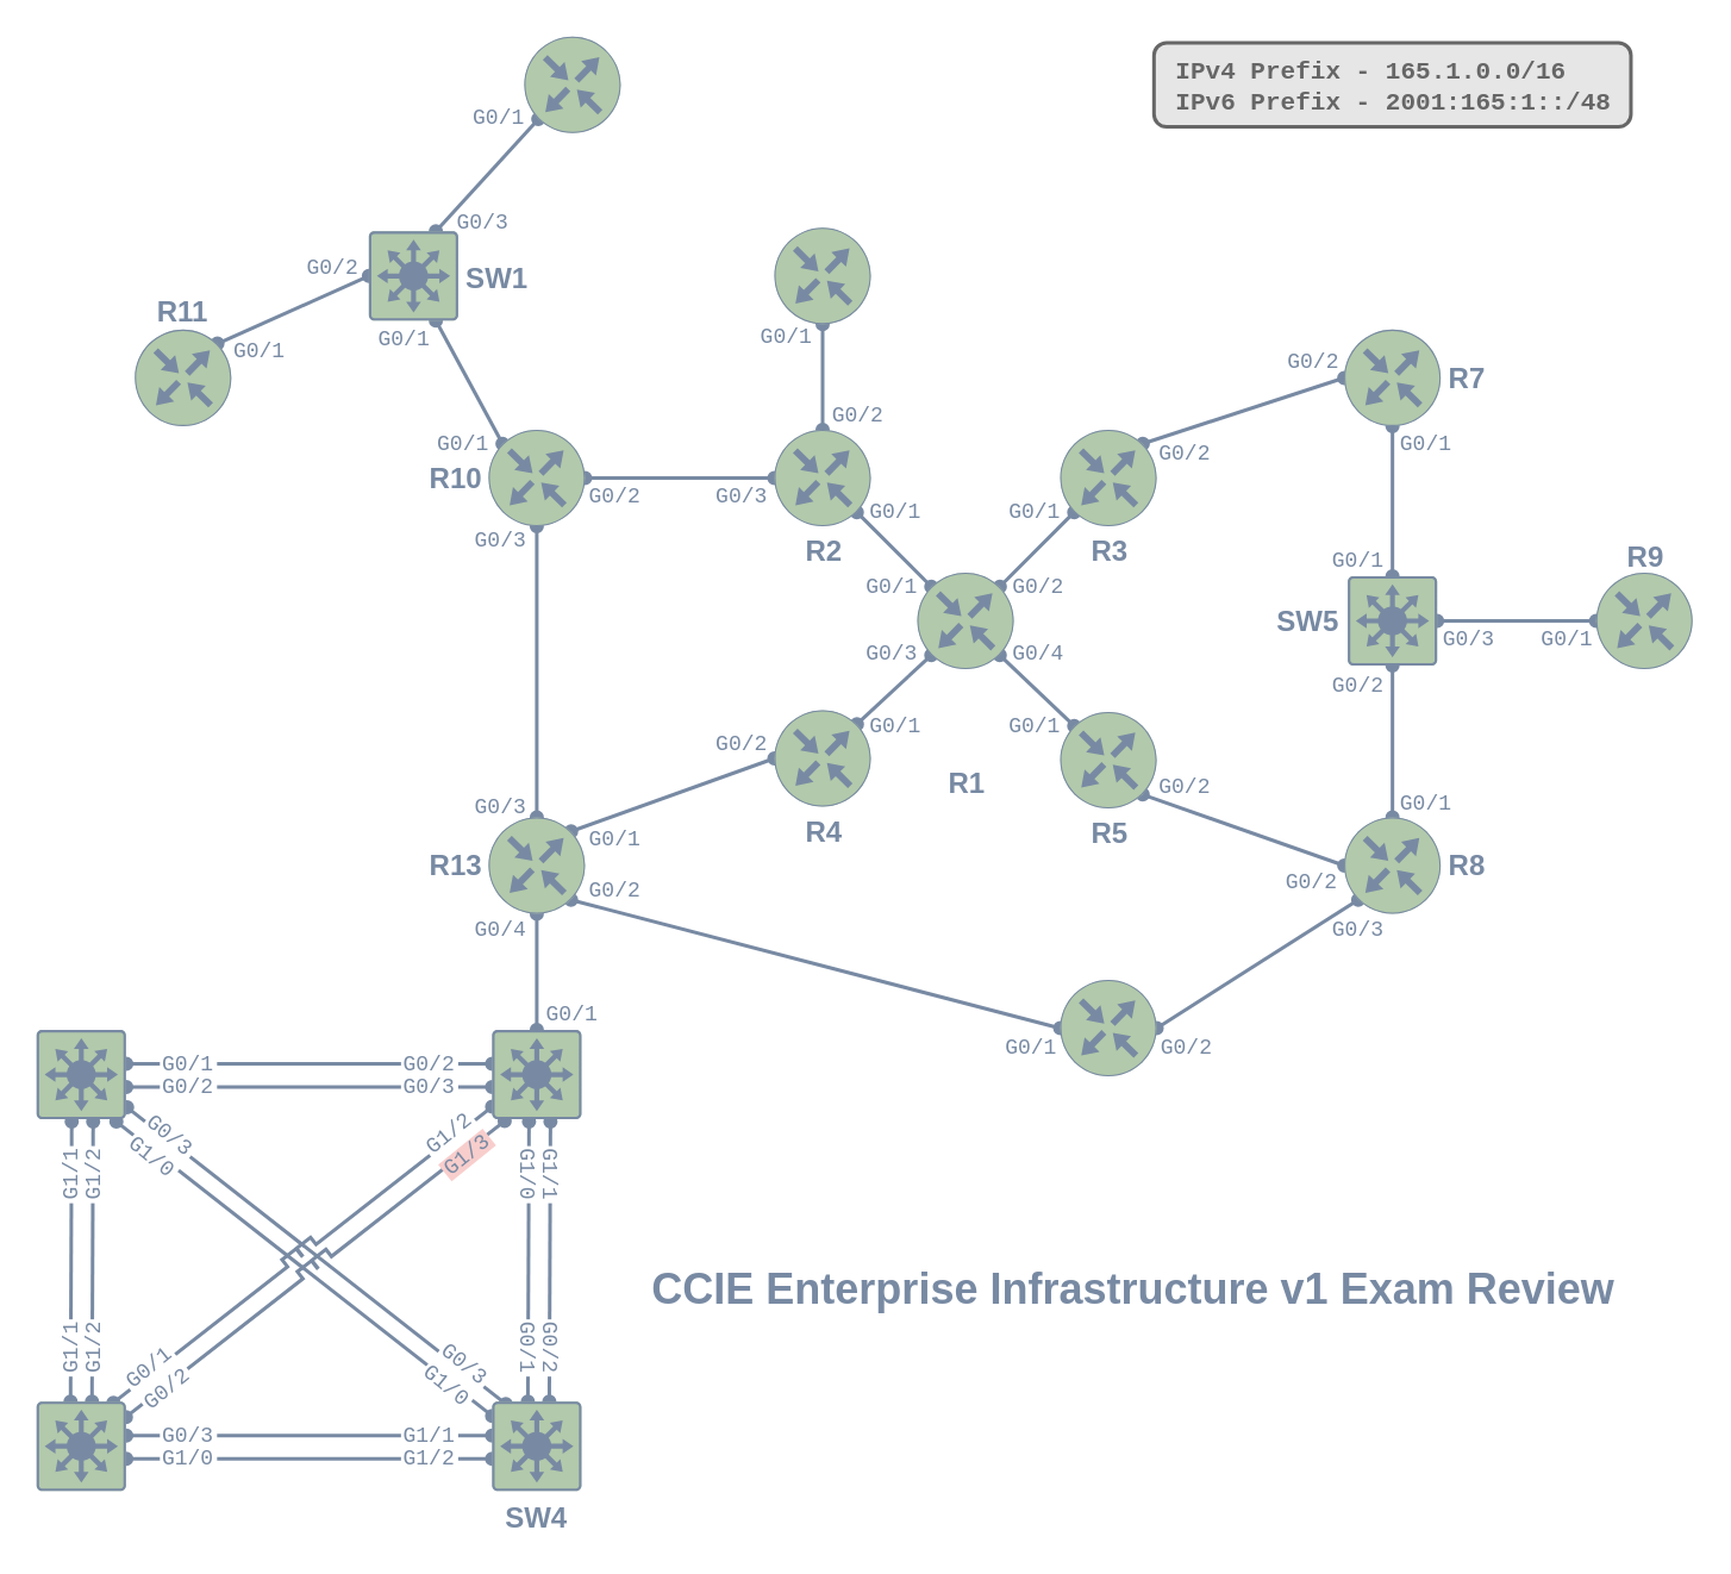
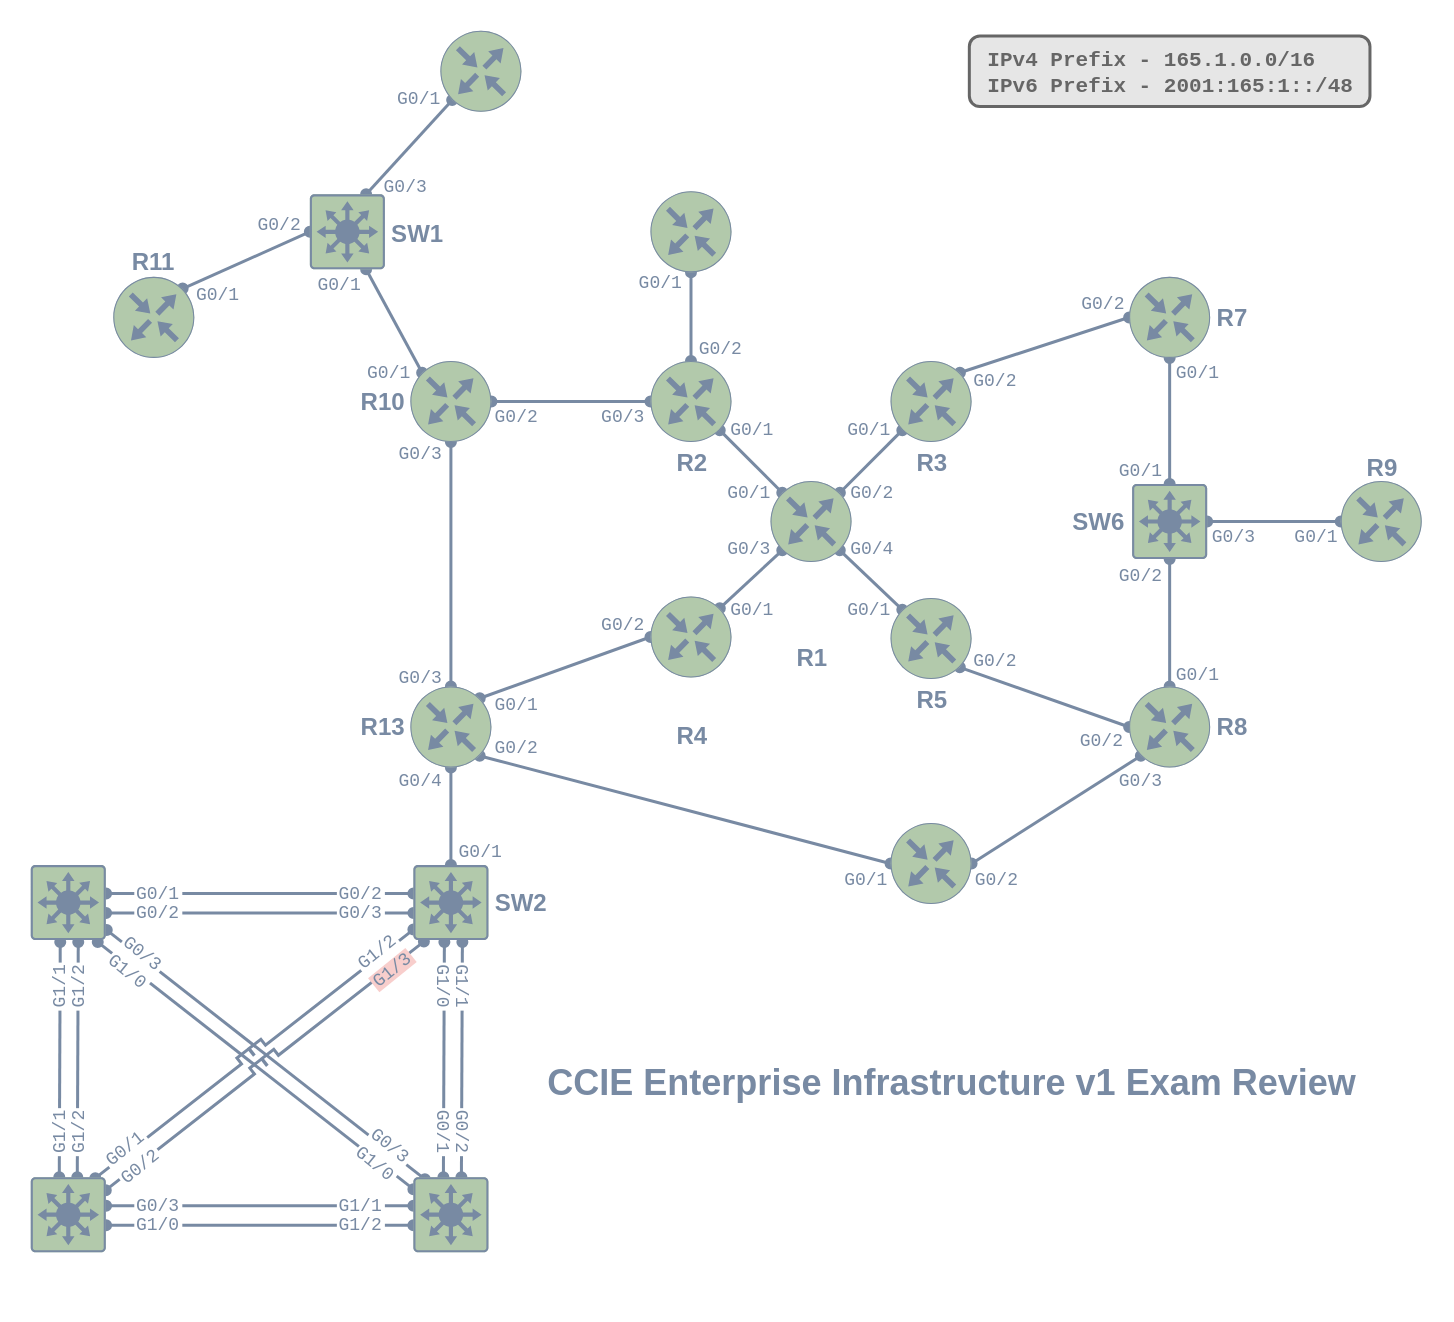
- <mxCell id="49" value="&lt;font size=&quot;1&quot; color=&quot;#788aa3&quot;&gt;&lt;b style=&quot;font-size: 16px&quot;&gt;SW5&lt;/b&gt;&lt;/font&gt;" style="text;html=1;strokeColor=none;fillColor=none;align=center;verticalAlign=middle;whiteSpace=wrap;fontColor=#46495D;" parent="1" vertex="1"><mxGeometry x="712" y="337" width="40" height="20" as="geometry" /></mxCell>
+ <mxCell id="49" value="&lt;font size=&quot;1&quot; color=&quot;#788aa3&quot;&gt;&lt;b style=&quot;font-size: 16px&quot;&gt;SW6&lt;/b&gt;&lt;/font&gt;" style="text;html=1;strokeColor=none;fillColor=none;align=center;verticalAlign=middle;whiteSpace=wrap;fontColor=#46495D;" parent="1" vertex="1"><mxGeometry x="712" y="337" width="40" height="20" as="geometry" /></mxCell>
- <mxCell id="30" value="&lt;font size=&quot;1&quot; color=&quot;#788aa3&quot;&gt;&lt;b style=&quot;font-size: 16px&quot;&gt;R4&lt;br&gt;&lt;/b&gt;&lt;/font&gt;" style="text;html=1;strokeColor=none;fillColor=none;align=center;verticalAlign=middle;whiteSpace=wrap;fontColor=#46495D;" parent="1" vertex="1"><mxGeometry x="441" y="455" width="40" height="20" as="geometry" /></mxCell>
+ <mxCell id="30" value="&lt;font size=&quot;1&quot; color=&quot;#788aa3&quot;&gt;&lt;b style=&quot;font-size: 16px&quot;&gt;R4&lt;br&gt;&lt;/b&gt;&lt;/font&gt;" style="text;html=1;strokeColor=none;fillColor=none;align=center;verticalAlign=middle;whiteSpace=wrap;fontColor=#46495D;" parent="1" vertex="1"><mxGeometry x="441" y="480" width="40" height="20" as="geometry" /></mxCell>
+ <mxCell id="130" value="&lt;font size=&quot;1&quot; color=&quot;#788aa3&quot;&gt;&lt;b style=&quot;font-size: 16px&quot;&gt;SW2&lt;/b&gt;&lt;/font&gt;" style="text;html=1;strokeColor=none;fillColor=none;align=center;verticalAlign=middle;whiteSpace=wrap;fontColor=#46495D;" parent="1" vertex="1"><mxGeometry x="327" y="591" width="40" height="20" as="geometry" /></mxCell>
- <mxCell id="129" value="&lt;font size=&quot;1&quot; color=&quot;#788aa3&quot;&gt;&lt;b style=&quot;font-size: 16px&quot;&gt;SW4&lt;/b&gt;&lt;/font&gt;" style="text;html=1;strokeColor=none;fillColor=none;align=center;verticalAlign=middle;whiteSpace=wrap;fontColor=#46495D;" parent="1" vertex="1"><mxGeometry x="280" y="839" width="40" height="20" as="geometry" /></mxCell>
